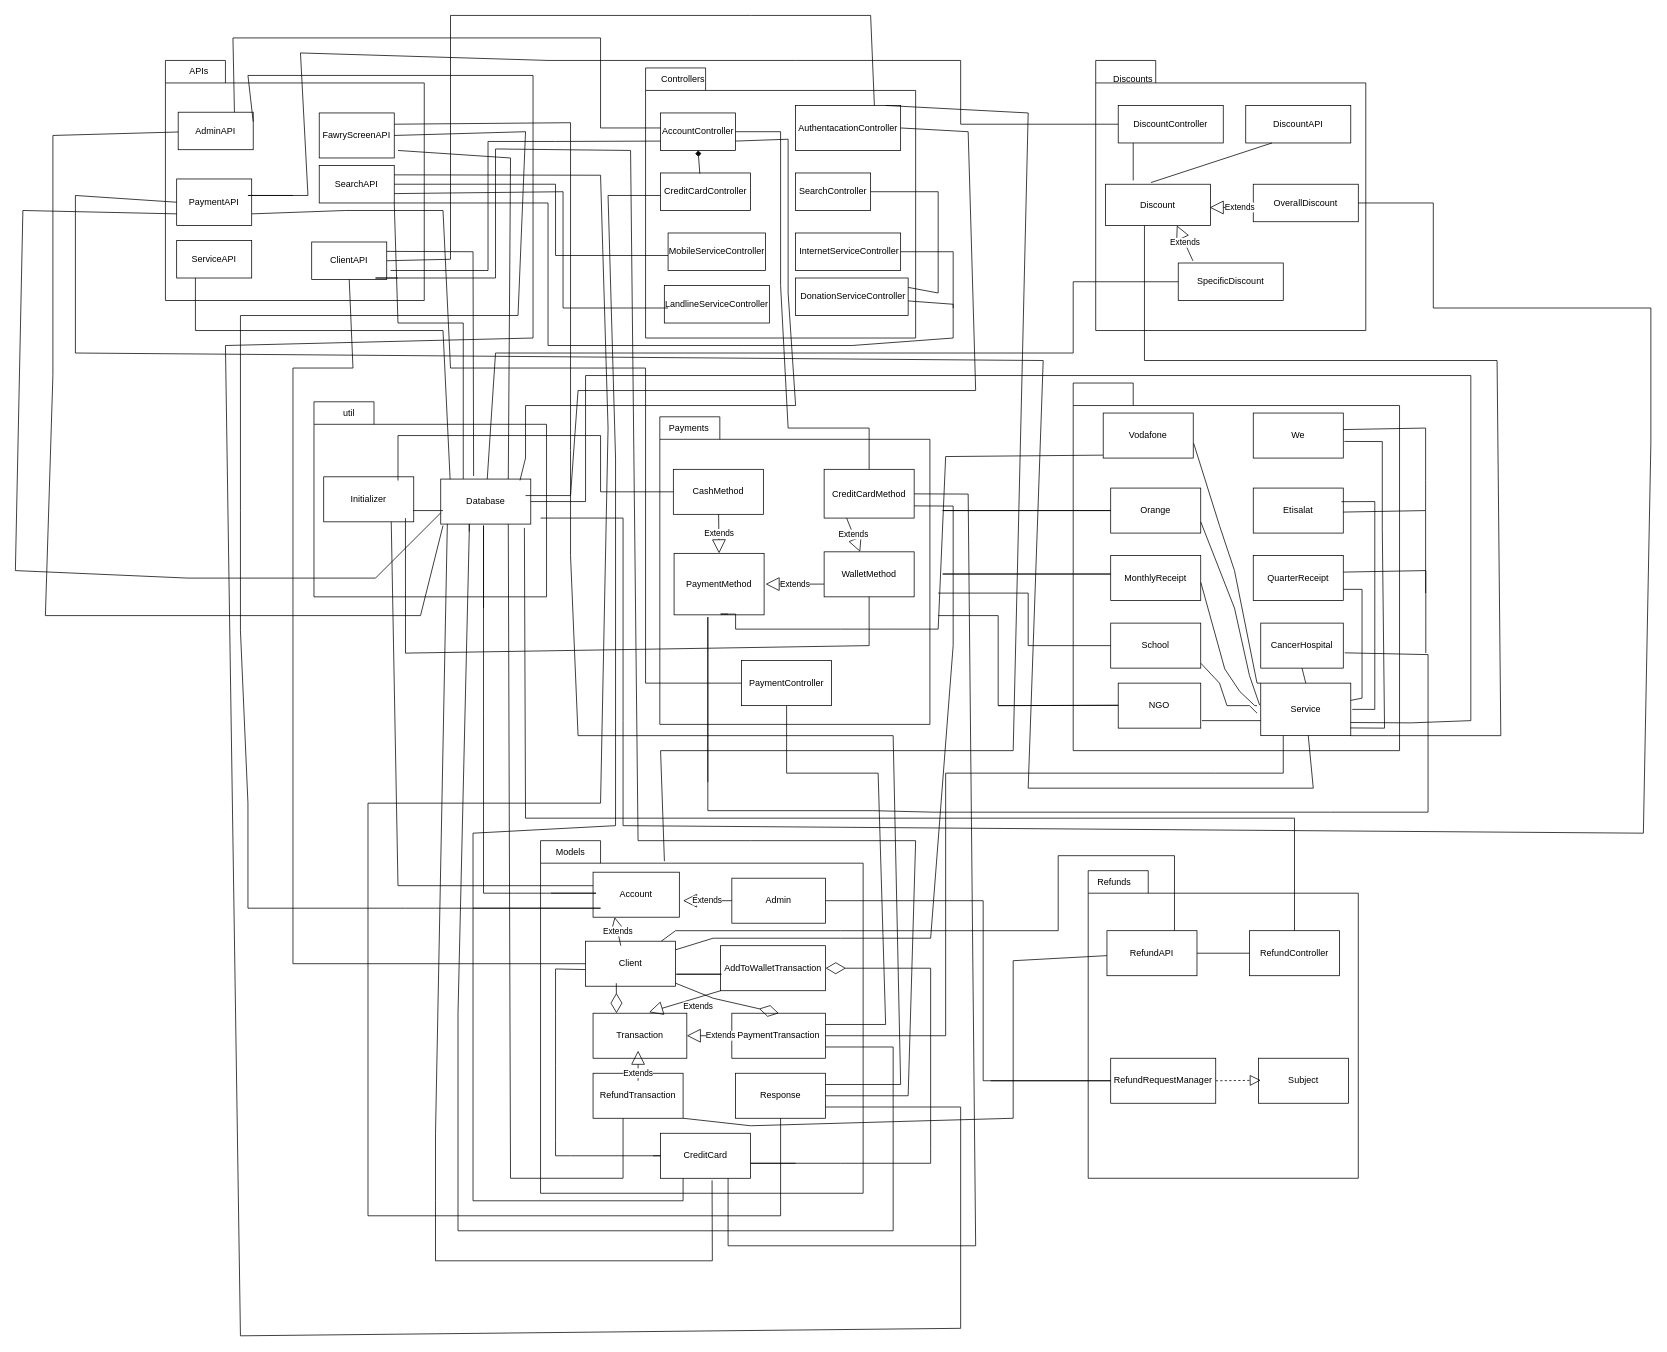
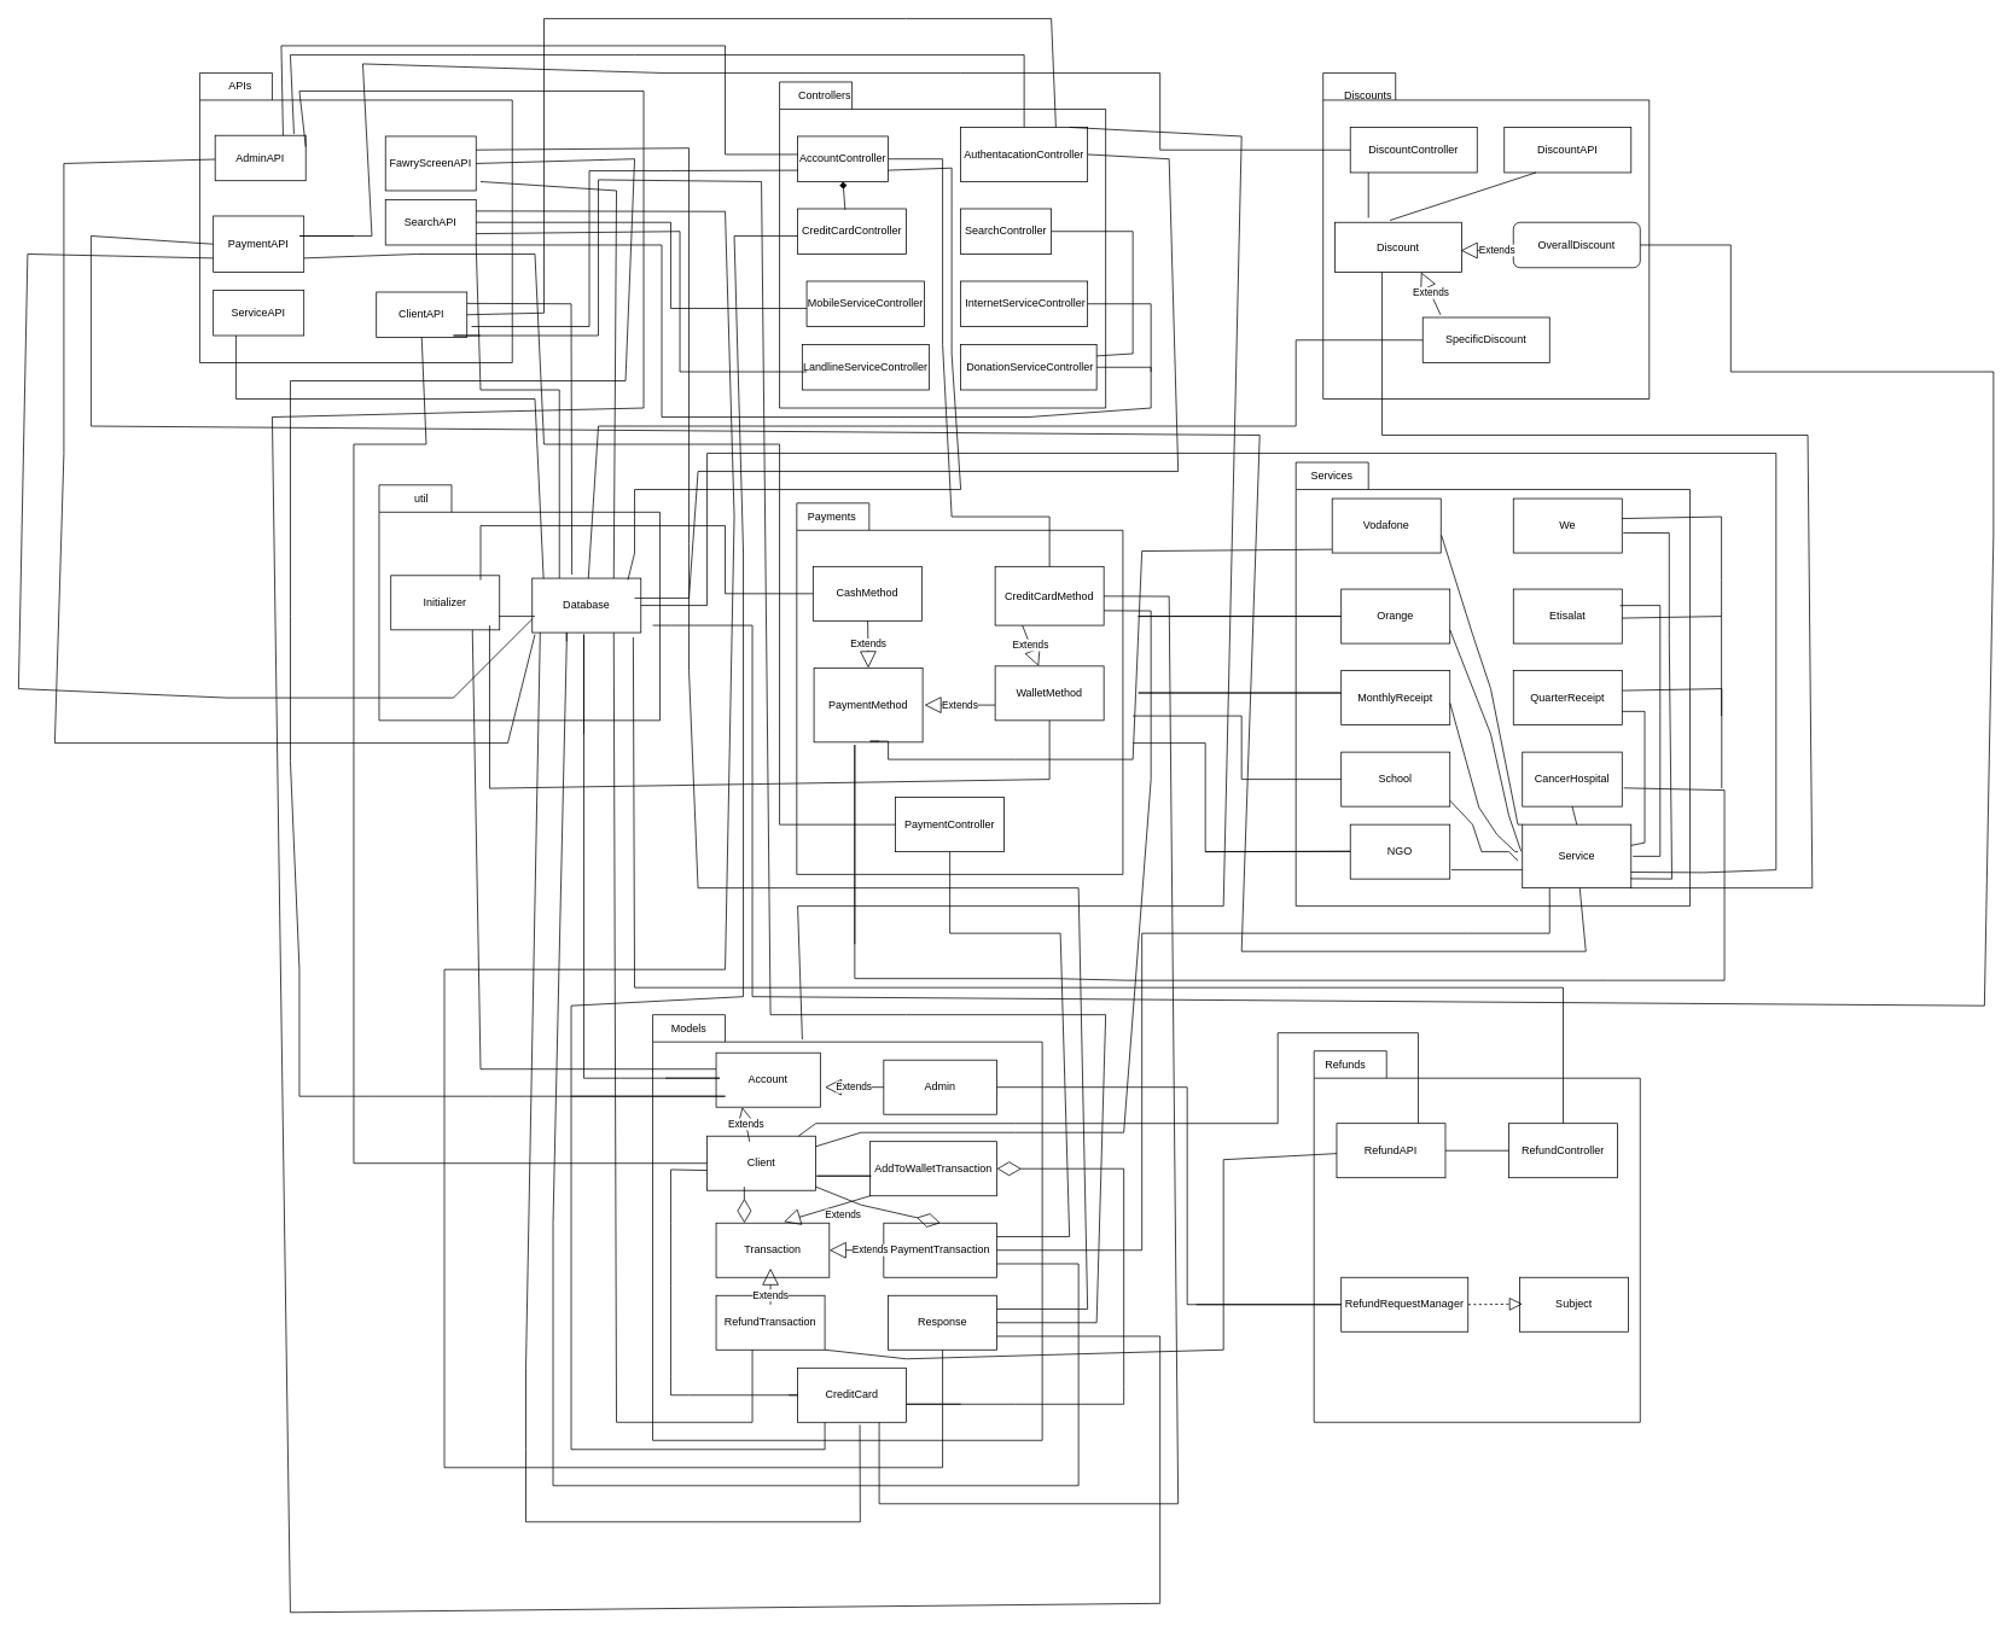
+ <mxCell id="113" value="" style="endArrow=none;html=1;rounded=0;exitX=0.87;exitY=-0.034;exitDx=0;exitDy=0;exitPerimeter=0;" edge="1" parent="1" source="4" target="18"><mxGeometry width="50" height="50" relative="1" as="geometry"><mxPoint x="320" y="130" as="sourcePoint" /><mxPoint x="1170" y="60" as="targetPoint" /><Array as="points"><mxPoint x="320" y="60" /><mxPoint x="520" y="60" /><mxPoint x="700" y="60" /><mxPoint x="810" y="60" /><mxPoint x="1130" y="60" /></Array></mxGeometry></mxCell>
- <mxCell id="25" value="OverallDiscount" style="rounded=0;whiteSpace=wrap;html=1;" vertex="1" parent="1"><mxGeometry x="1670" y="245" width="140" height="50" as="geometry" /></mxCell>
+ <mxCell id="25" value="OverallDiscount" style="whiteSpace=wrap;html=1;rounded=1;" vertex="1" parent="1"><mxGeometry x="1670" y="245" width="140" height="50" as="geometry" /></mxCell>
- <mxCell id="12" value="&amp;nbsp;DonationServiceController" style="rounded=0;whiteSpace=wrap;html=1;" vertex="1" parent="1"><mxGeometry x="1060" y="370" width="150" height="50" as="geometry" /></mxCell>
+ <mxCell id="12" value="&amp;nbsp;DonationServiceController" style="rounded=0;whiteSpace=wrap;html=1;" vertex="1" parent="1"><mxGeometry x="1060" y="380" width="150" height="50" as="geometry" /></mxCell>
+ <mxCell id="52" value="Services" style="text;html=1;strokeColor=none;fillColor=none;align=center;verticalAlign=middle;whiteSpace=wrap;rounded=0;" vertex="1" parent="1"><mxGeometry x="1440" y="510" width="60" height="30" as="geometry" /></mxCell>
